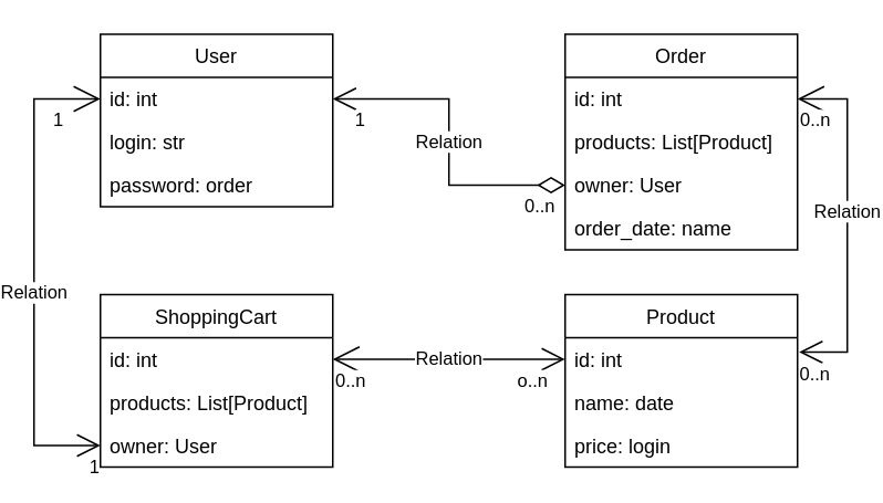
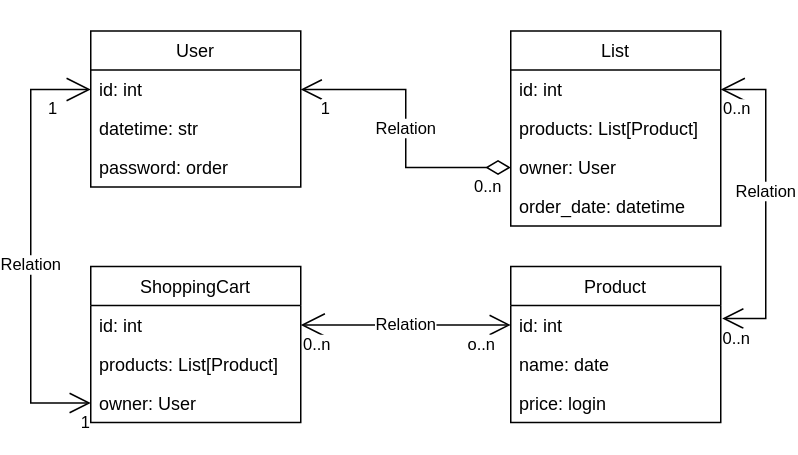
- <mxCell id="6" value="Order" style="swimlane;fontStyle=0;childLayout=stackLayout;horizontal=1;startSize=26;fillColor=none;horizontalStack=0;resizeParent=1;resizeParentMax=0;resizeLast=0;collapsible=1;marginBottom=0;" vertex="1" parent="1"><mxGeometry x="340" y="20" width="140" height="130" as="geometry" /></mxCell>
+ <mxCell id="6" value="List" style="swimlane;fontStyle=0;childLayout=stackLayout;horizontal=1;startSize=26;fillColor=none;horizontalStack=0;resizeParent=1;resizeParentMax=0;resizeLast=0;collapsible=1;marginBottom=0;" vertex="1" parent="1"><mxGeometry x="340" y="20" width="140" height="130" as="geometry" /></mxCell>
- <mxCell id="4" value="login: str" style="text;strokeColor=none;fillColor=none;align=left;verticalAlign=top;spacingLeft=4;spacingRight=4;overflow=hidden;rotatable=0;points=[[0,0.5],[1,0.5]];portConstraint=eastwest;" vertex="1" parent="2"><mxGeometry y="52" width="140" height="26" as="geometry" /></mxCell>
+ <mxCell id="4" value="datetime: str" style="text;strokeColor=none;fillColor=none;align=left;verticalAlign=top;spacingLeft=4;spacingRight=4;overflow=hidden;rotatable=0;points=[[0,0.5],[1,0.5]];portConstraint=eastwest;" vertex="1" parent="2"><mxGeometry y="52" width="140" height="26" as="geometry" /></mxCell>
- <mxCell id="10" value="order_date: name" style="text;strokeColor=none;fillColor=none;align=left;verticalAlign=top;spacingLeft=4;spacingRight=4;overflow=hidden;rotatable=0;points=[[0,0.5],[1,0.5]];portConstraint=eastwest;" vertex="1" parent="6"><mxGeometry y="104" width="140" height="26" as="geometry" /></mxCell>
+ <mxCell id="10" value="order_date: datetime" style="text;strokeColor=none;fillColor=none;align=left;verticalAlign=top;spacingLeft=4;spacingRight=4;overflow=hidden;rotatable=0;points=[[0,0.5],[1,0.5]];portConstraint=eastwest;" vertex="1" parent="6"><mxGeometry y="104" width="140" height="26" as="geometry" /></mxCell>
